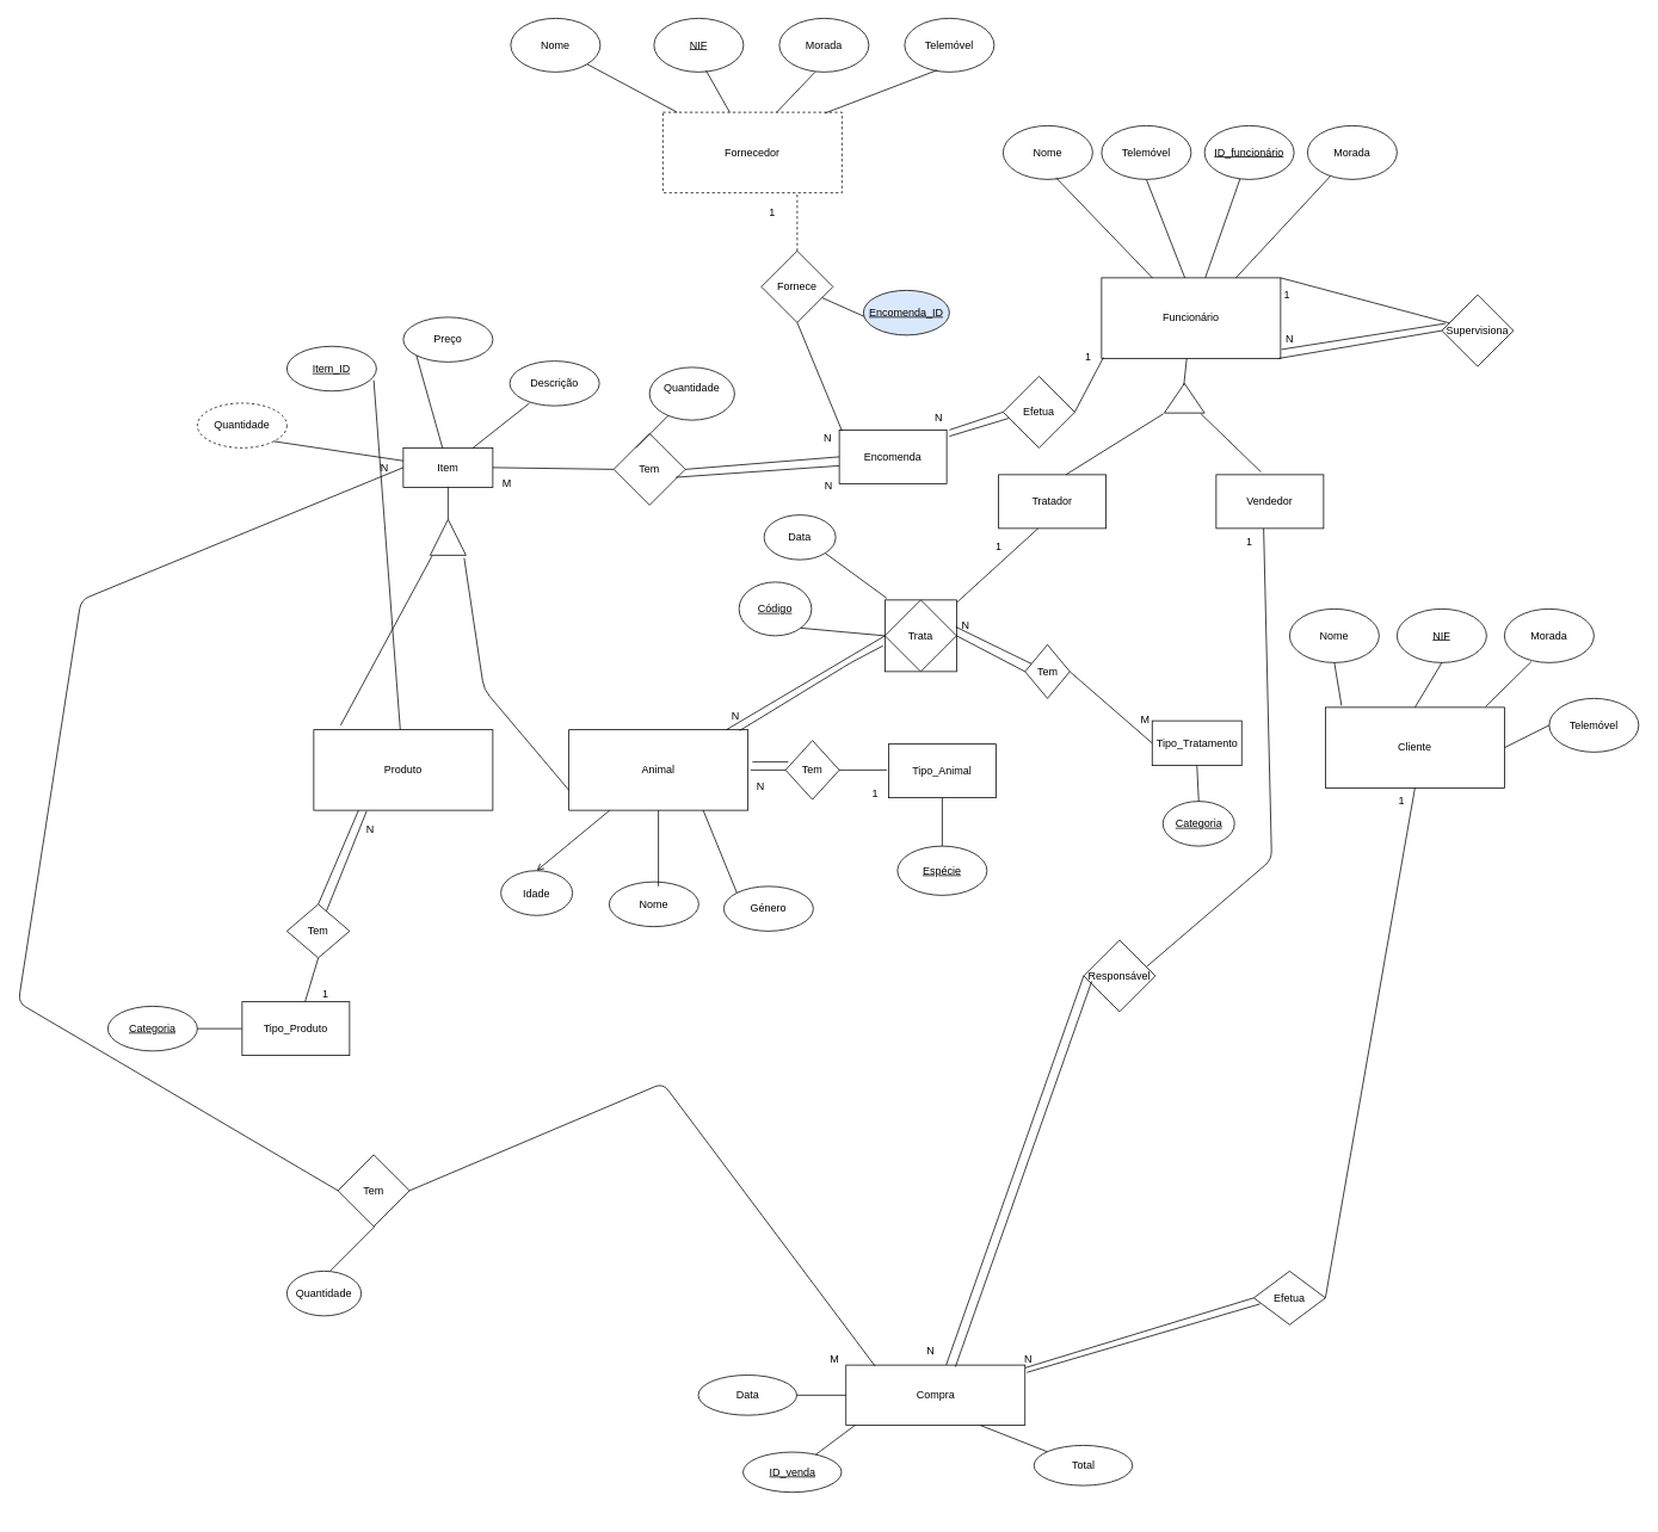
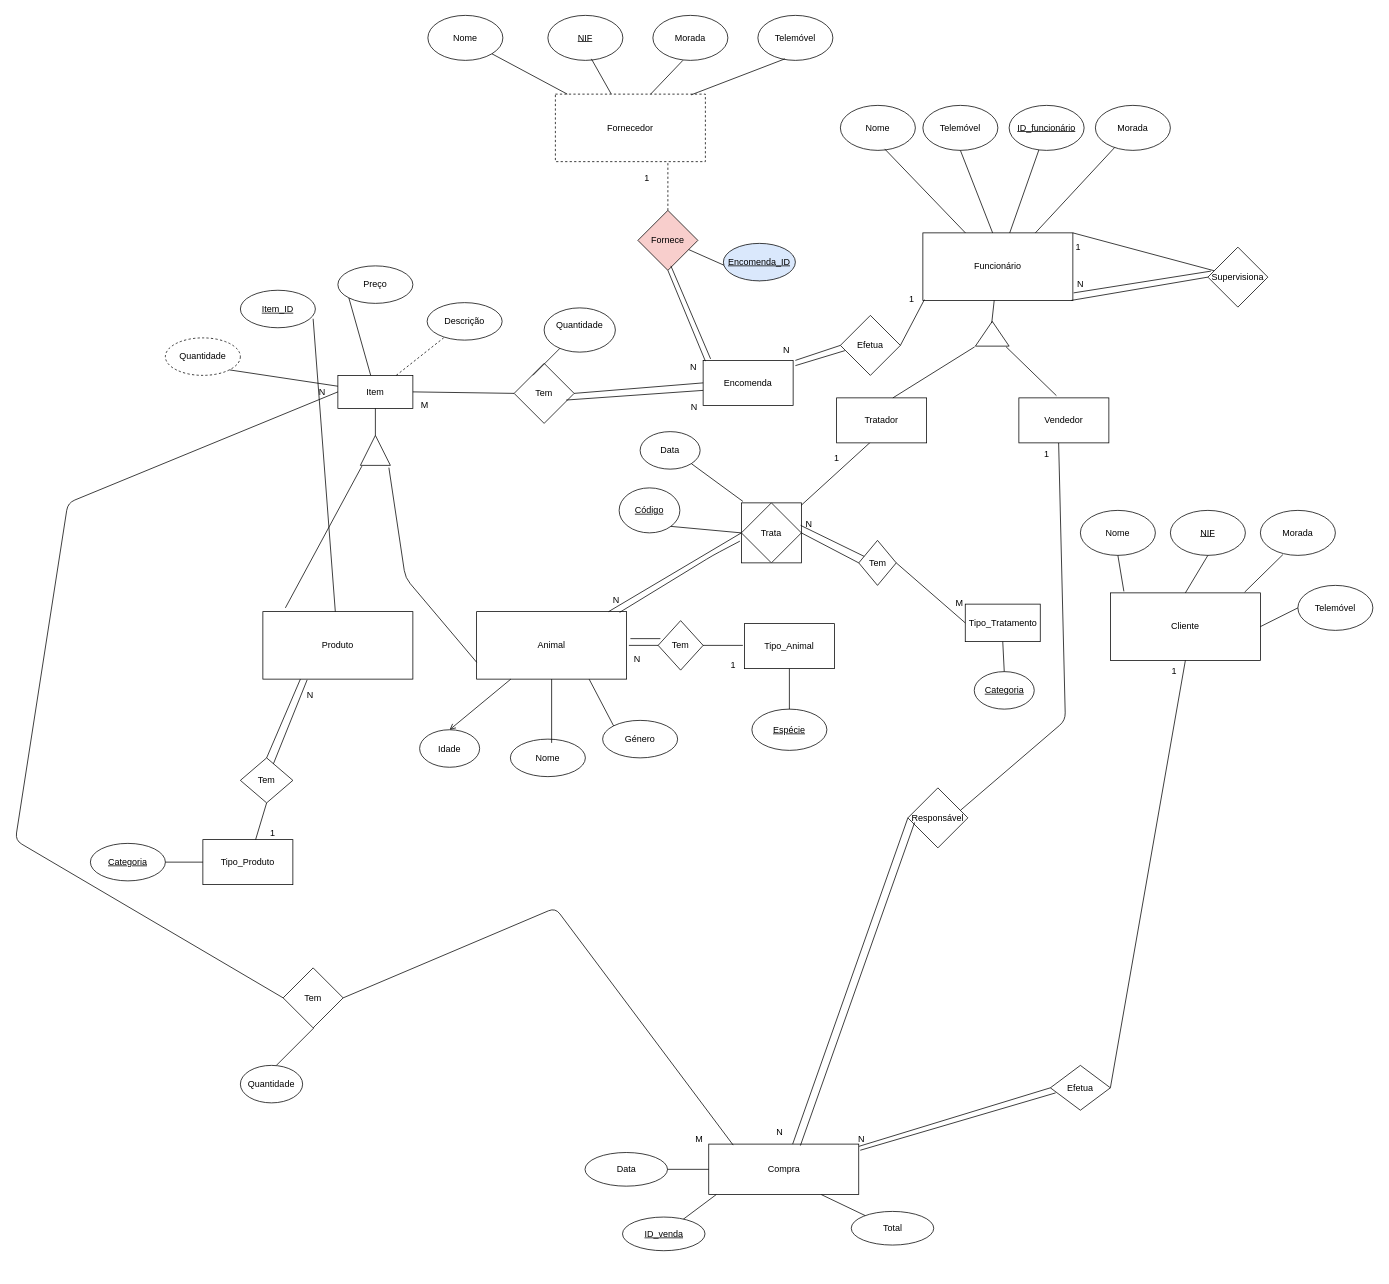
- <mxCell id="46" value="Fornece" style="rhombus;whiteSpace=wrap;html=1;" parent="1" vertex="1"><mxGeometry x="850" y="280" width="80" height="80" as="geometry" /></mxCell>
+ <mxCell id="46" value="Fornece" style="rhombus;whiteSpace=wrap;html=1;fillColor=#f8cecc;" parent="1" vertex="1"><mxGeometry x="850" y="280" width="80" height="80" as="geometry" /></mxCell>
+ <mxCell id="68" value="" style="endArrow=none;html=1;exitX=0.083;exitY=-0.033;exitDx=0;exitDy=0;exitPerimeter=0;entryX=0.55;entryY=0.925;entryDx=0;entryDy=0;entryPerimeter=0;" parent="1" source="9" target="46" edge="1"><mxGeometry width="50" height="50" relative="1" as="geometry"><mxPoint x="890" y="400" as="sourcePoint" /><mxPoint x="940" y="350" as="targetPoint" /></mxGeometry></mxCell>
- <mxCell id="77" value="" style="endArrow=none;html=1;entryX=0.22;entryY=0.94;entryDx=0;entryDy=0;entryPerimeter=0;" parent="1" source="8" target="59" edge="1"><mxGeometry width="50" height="50" relative="1" as="geometry"><mxPoint x="780" y="810" as="sourcePoint" /><mxPoint x="830" y="770" as="targetPoint" /></mxGeometry></mxCell>
+ <mxCell id="77" value="" style="endArrow=none;html=1;entryX=0.22;entryY=0.94;entryDx=0;entryDy=0;entryPerimeter=0;dashed=1;" parent="1" source="8" target="59" edge="1"><mxGeometry width="50" height="50" relative="1" as="geometry"><mxPoint x="780" y="810" as="sourcePoint" /><mxPoint x="830" y="770" as="targetPoint" /></mxGeometry></mxCell>
- <mxCell id="81" value="Género" style="ellipse;whiteSpace=wrap;html=1;" parent="1" vertex="1"><mxGeometry x="808" y="990" width="100" height="50" as="geometry" /></mxCell>
+ <mxCell id="81" value="Género" style="ellipse;whiteSpace=wrap;html=1;" parent="1" vertex="1"><mxGeometry x="803" y="960" width="100" height="50" as="geometry" /></mxCell>
- <mxCell id="129" value="Total" style="ellipse;whiteSpace=wrap;html=1;" parent="124" vertex="1"><mxGeometry x="375" y="194.46" width="110" height="44.875" as="geometry" /></mxCell>
+ <mxCell id="129" value="Total" style="ellipse;whiteSpace=wrap;html=1;" parent="124" vertex="1"><mxGeometry x="355" y="194.46" width="110" height="44.875" as="geometry" /></mxCell>
